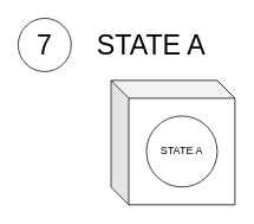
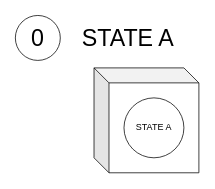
- <mxCell id="4" value="&lt;font style=&quot;font-size: 31px;&quot;&gt;7&lt;br&gt;&lt;/font&gt;" style="ellipse;whiteSpace=wrap;html=1;aspect=fixed;fillColor=none;" parent="1" vertex="1"><mxGeometry x="20" y="20" width="60" height="60" as="geometry" /></mxCell>
+ <mxCell id="4" value="&lt;font style=&quot;font-size: 31px;&quot;&gt;0&lt;br&gt;&lt;/font&gt;" style="ellipse;whiteSpace=wrap;html=1;aspect=fixed;fillColor=none;" parent="1" vertex="1"><mxGeometry x="20" y="20" width="60" height="60" as="geometry" /></mxCell>
